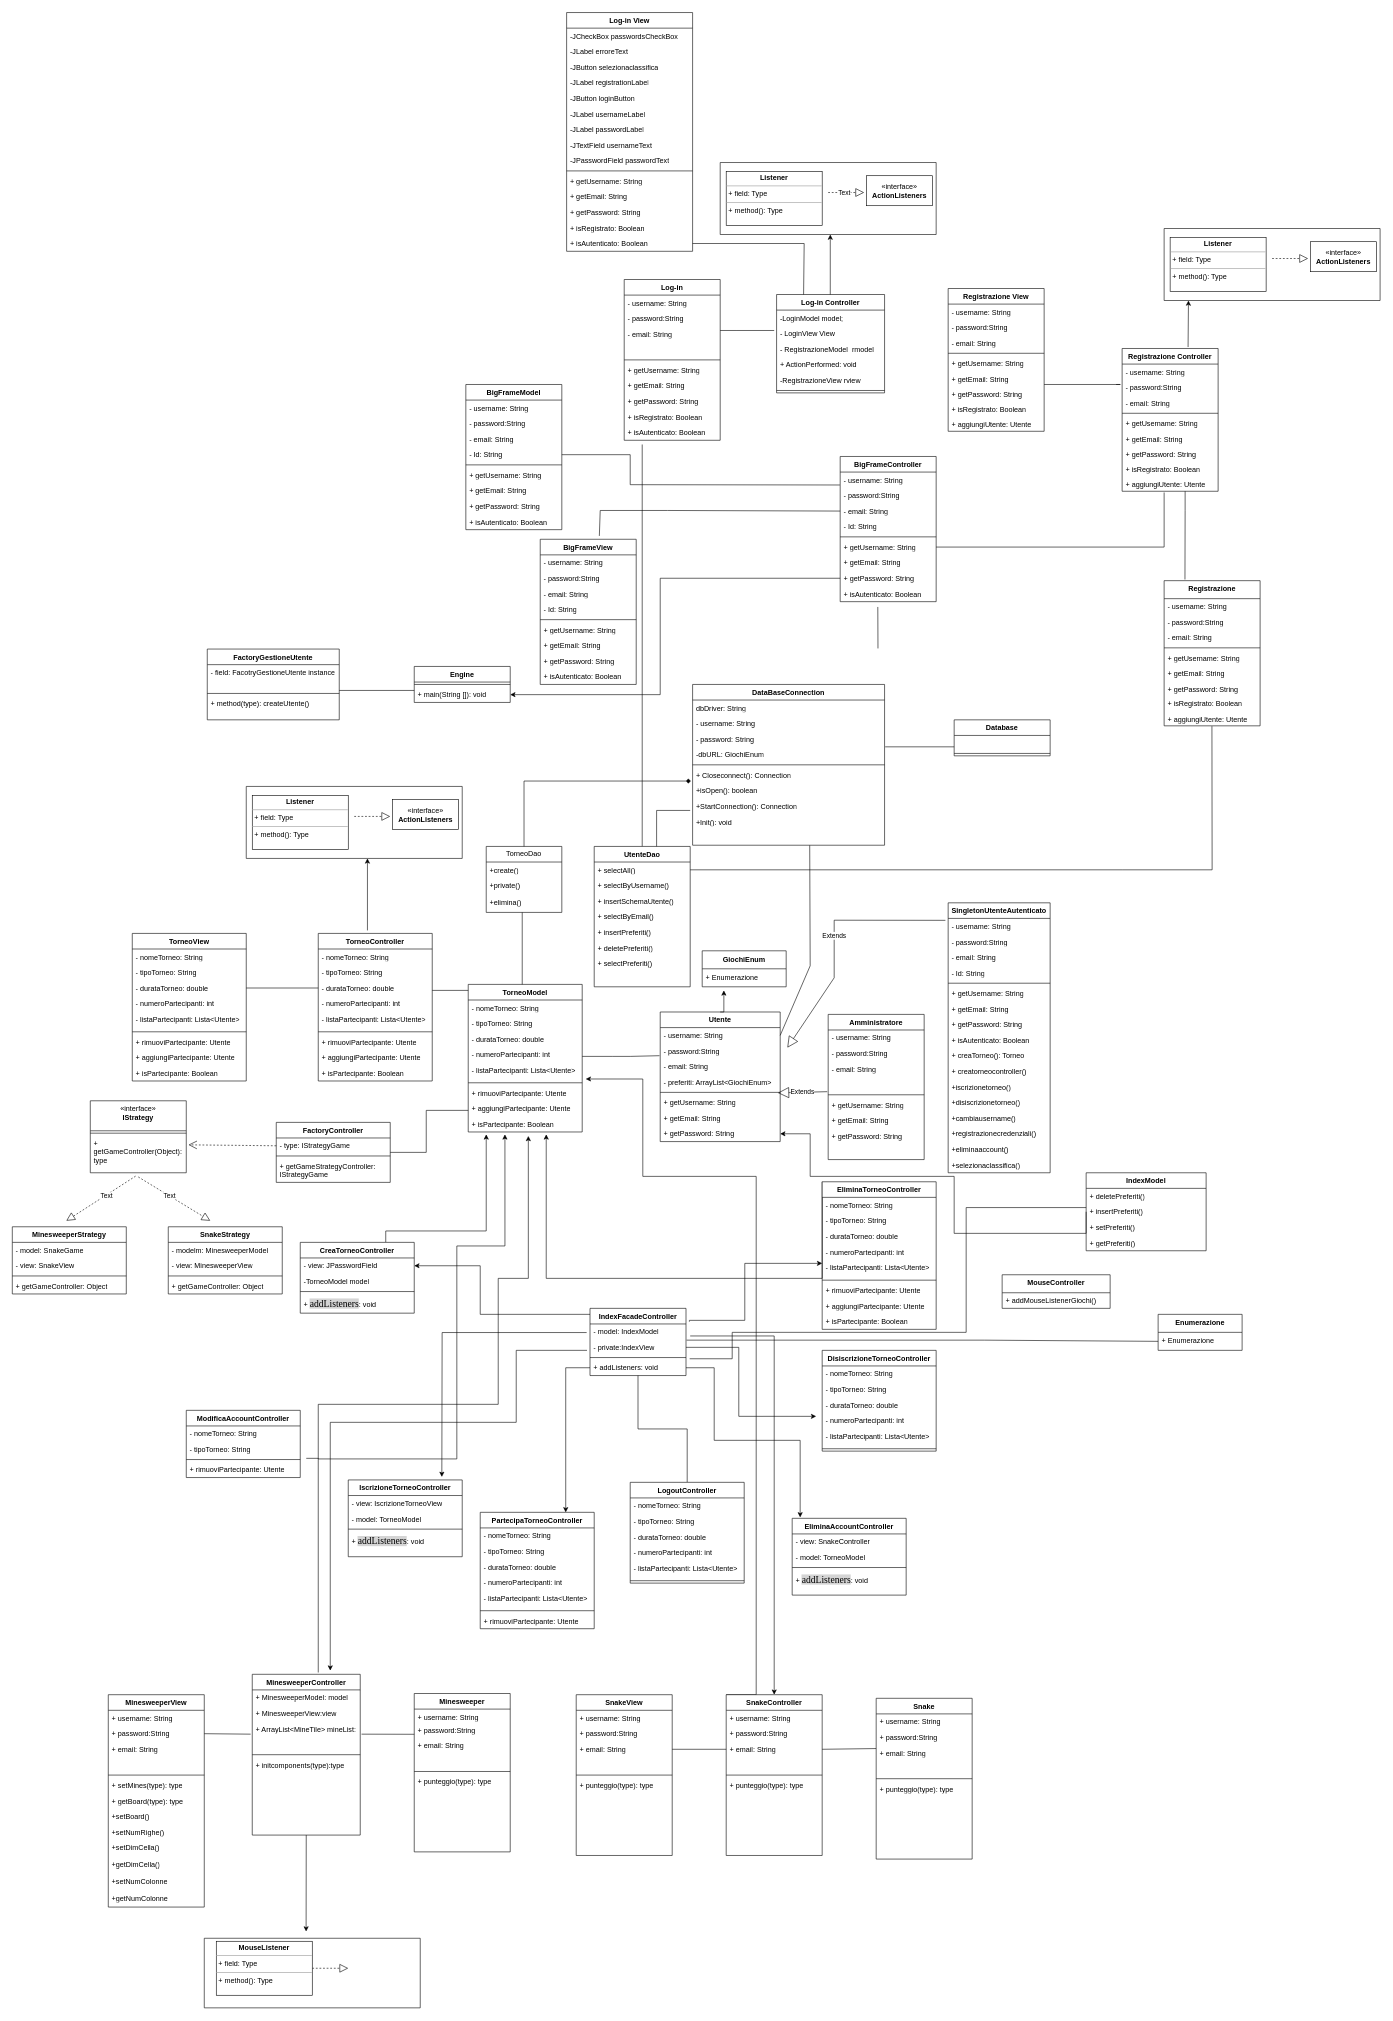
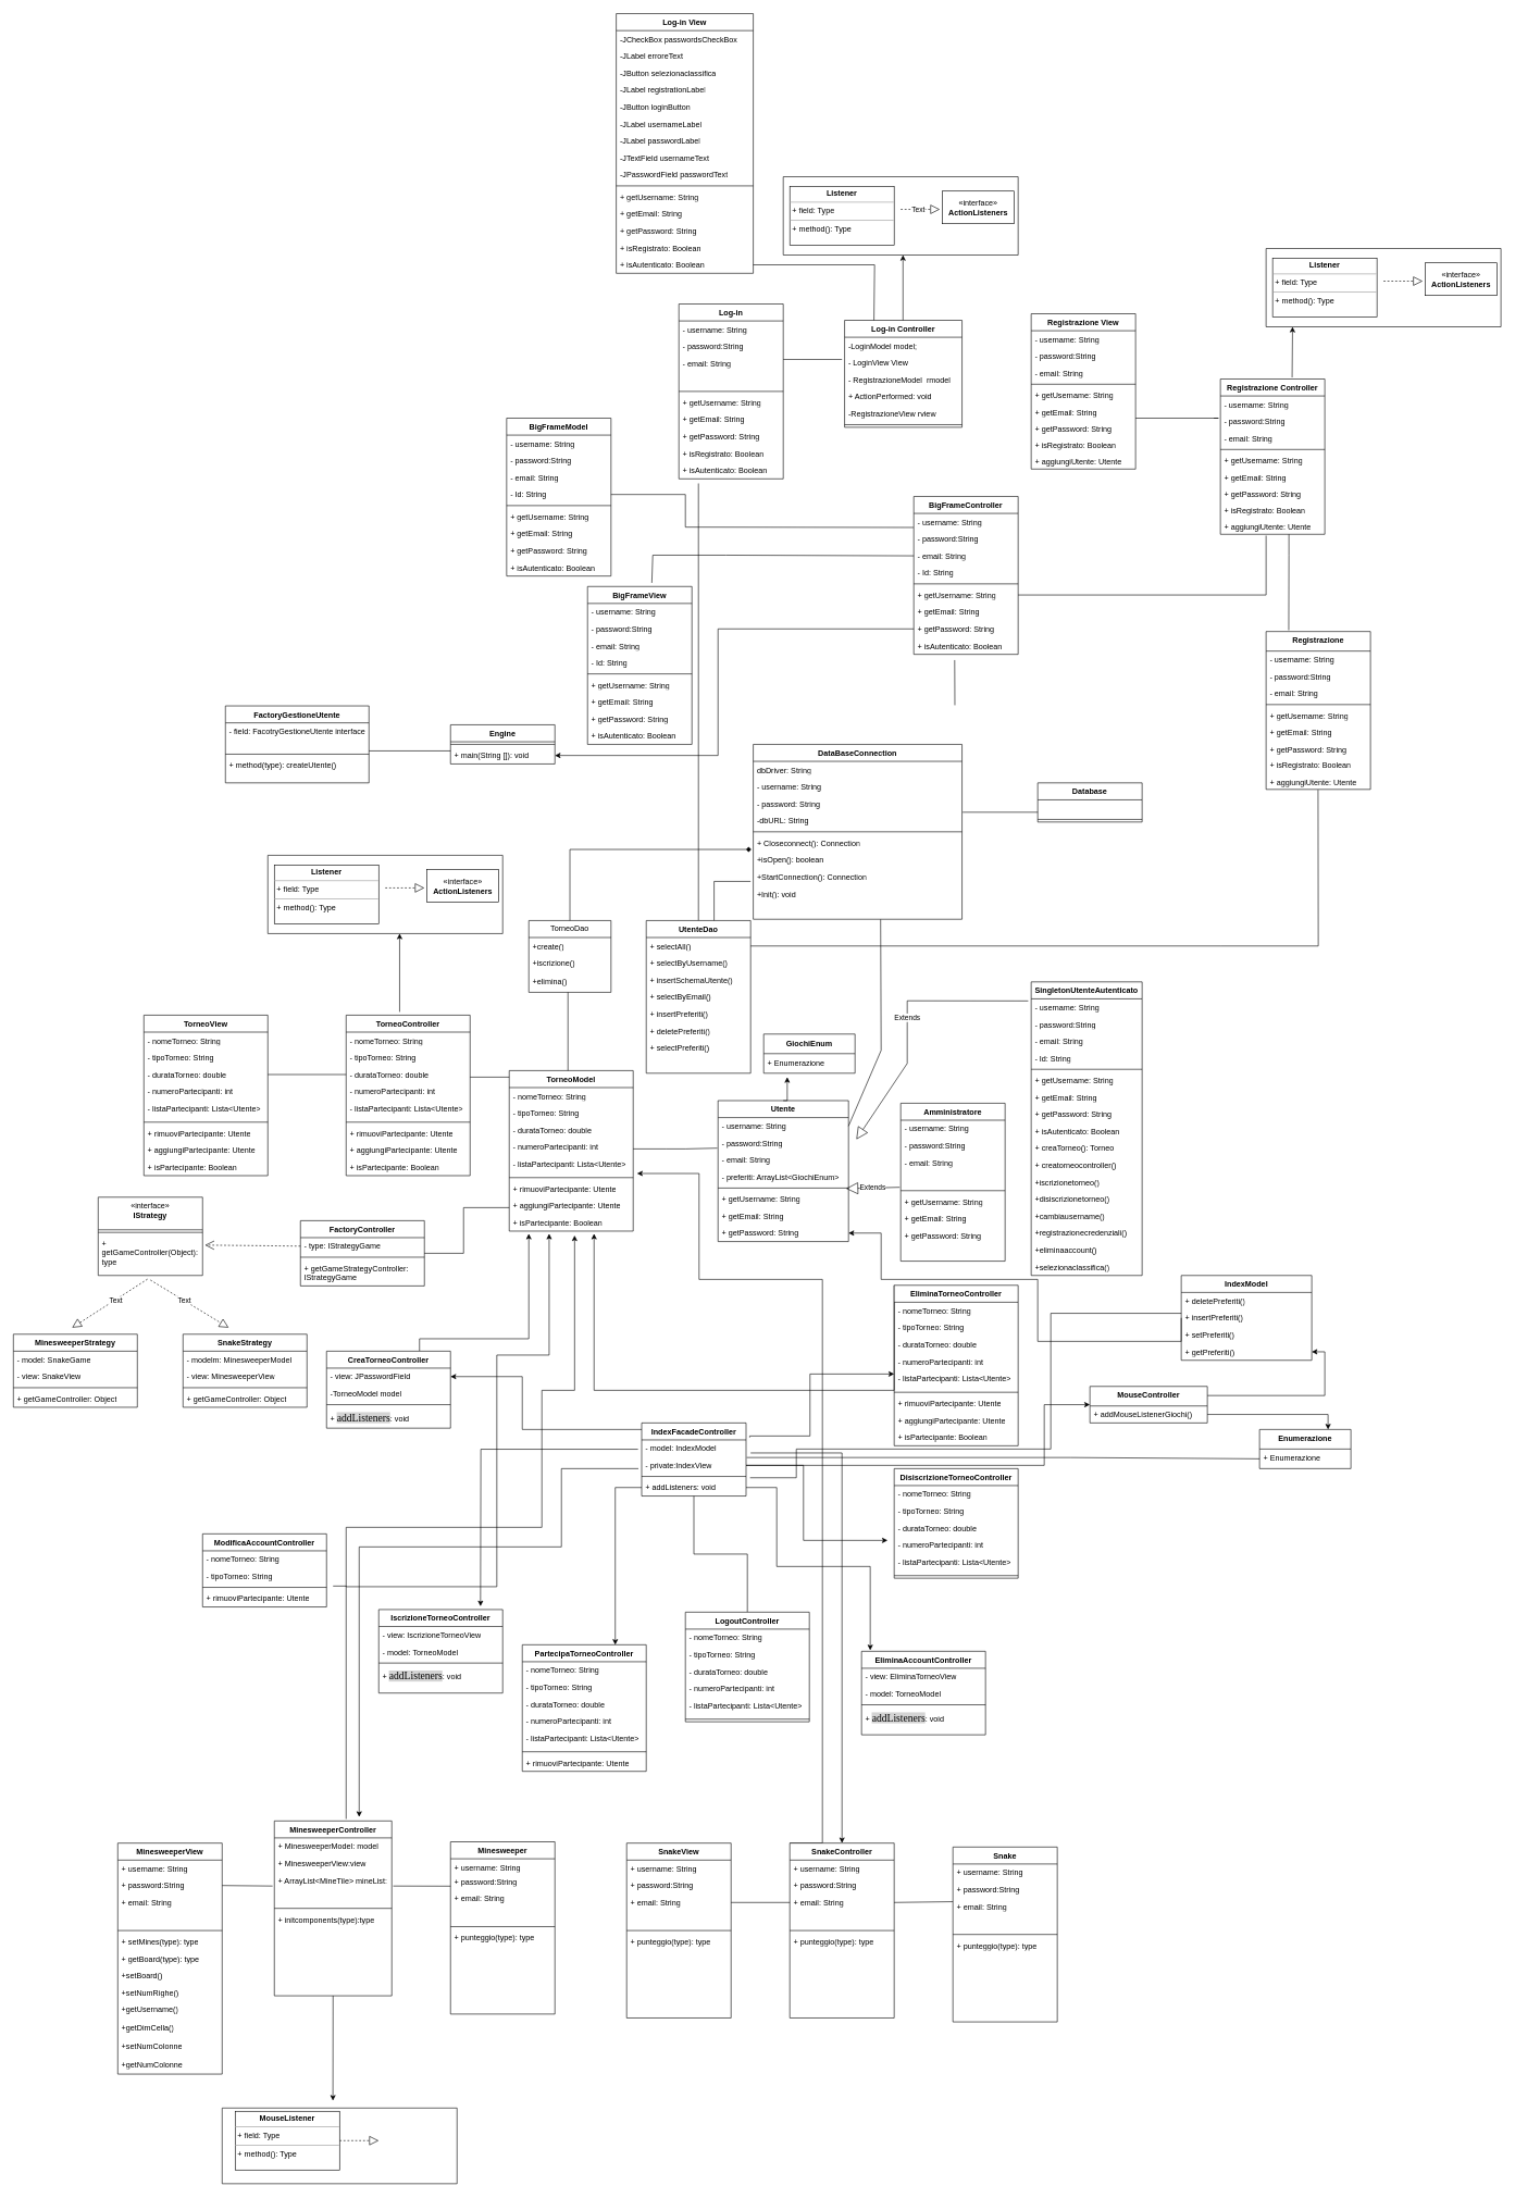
- <mxCell id="51" value="- field: FacotryGestioneUtente instance" style="text;strokeColor=none;fillColor=none;align=left;verticalAlign=top;spacingLeft=4;spacingRight=4;overflow=hidden;rotatable=0;points=[[0,0.5],[1,0.5]];portConstraint=eastwest;whiteSpace=wrap;html=1;" parent="50" vertex="1"><mxGeometry y="26" width="220" height="44" as="geometry" /></mxCell>
+ <mxCell id="51" value="- field: FacotryGestioneUtente interface" style="text;strokeColor=none;fillColor=none;align=left;verticalAlign=top;spacingLeft=4;spacingRight=4;overflow=hidden;rotatable=0;points=[[0,0.5],[1,0.5]];portConstraint=eastwest;whiteSpace=wrap;html=1;" parent="50" vertex="1"><mxGeometry y="26" width="220" height="44" as="geometry" /></mxCell>
- <mxCell id="382" value="-dbURL: GiochiEnum" style="text;strokeColor=none;fillColor=none;align=left;verticalAlign=top;spacingLeft=4;spacingRight=4;overflow=hidden;rotatable=0;points=[[0,0.5],[1,0.5]];portConstraint=eastwest;whiteSpace=wrap;html=1;" parent="378" vertex="1"><mxGeometry y="104" width="320" height="26" as="geometry" /></mxCell>
+ <mxCell id="382" value="-dbURL: String" style="text;strokeColor=none;fillColor=none;align=left;verticalAlign=top;spacingLeft=4;spacingRight=4;overflow=hidden;rotatable=0;points=[[0,0.5],[1,0.5]];portConstraint=eastwest;whiteSpace=wrap;html=1;" parent="378" vertex="1"><mxGeometry y="104" width="320" height="26" as="geometry" /></mxCell>
- <mxCell id="146" value="+private()" style="text;strokeColor=none;fillColor=none;align=left;verticalAlign=top;spacingLeft=4;spacingRight=4;overflow=hidden;rotatable=0;points=[[0,0.5],[1,0.5]];portConstraint=eastwest;whiteSpace=wrap;html=1;" parent="144" vertex="1"><mxGeometry y="52" width="126" height="28" as="geometry" /></mxCell>
+ <mxCell id="146" value="+iscrizione()" style="text;strokeColor=none;fillColor=none;align=left;verticalAlign=top;spacingLeft=4;spacingRight=4;overflow=hidden;rotatable=0;points=[[0,0.5],[1,0.5]];portConstraint=eastwest;whiteSpace=wrap;html=1;" parent="144" vertex="1"><mxGeometry y="52" width="126" height="28" as="geometry" /></mxCell>
+ <mxCell id="406" style="edgeStyle=orthogonalEdgeStyle;rounded=0;orthogonalLoop=1;jettySize=auto;html=1;exitX=1;exitY=0.25;exitDx=0;exitDy=0;entryX=1;entryY=0.5;entryDx=0;entryDy=0;" parent="1" source="407" target="417" edge="1"><mxGeometry relative="1" as="geometry" /></mxCell>
+ <mxCell id="421" style="edgeStyle=orthogonalEdgeStyle;rounded=0;orthogonalLoop=1;jettySize=auto;html=1;exitX=1;exitY=0.5;exitDx=0;exitDy=0;entryX=0.75;entryY=0;entryDx=0;entryDy=0;" parent="1" source="408" target="411" edge="1"><mxGeometry relative="1" as="geometry" /></mxCell>
+ <mxCell id="420" style="edgeStyle=orthogonalEdgeStyle;rounded=0;orthogonalLoop=1;jettySize=auto;html=1;exitX=1;exitY=0.5;exitDx=0;exitDy=0;entryX=0;entryY=0.5;entryDx=0;entryDy=0;" parent="1" source="265" target="407" edge="1"><mxGeometry relative="1" as="geometry"><Array as="points"><mxPoint x="1600" y="2245" /><mxPoint x="1600" y="2152" /></Array></mxGeometry></mxCell>
- <mxCell id="360" value="- view: SnakeController" style="text;strokeColor=none;fillColor=none;align=left;verticalAlign=top;spacingLeft=4;spacingRight=4;overflow=hidden;rotatable=0;points=[[0,0.5],[1,0.5]];portConstraint=eastwest;whiteSpace=wrap;html=1;" parent="359" vertex="1"><mxGeometry y="26" width="190" height="26" as="geometry" /></mxCell>
+ <mxCell id="360" value="- view: EliminaTorneoView" style="text;strokeColor=none;fillColor=none;align=left;verticalAlign=top;spacingLeft=4;spacingRight=4;overflow=hidden;rotatable=0;points=[[0,0.5],[1,0.5]];portConstraint=eastwest;whiteSpace=wrap;html=1;" parent="359" vertex="1"><mxGeometry y="26" width="190" height="26" as="geometry" /></mxCell>
- <mxCell id="161" value="+setDimCella()" style="text;strokeColor=none;fillColor=none;align=left;verticalAlign=top;spacingLeft=4;spacingRight=4;overflow=hidden;rotatable=0;points=[[0,0.5],[1,0.5]];portConstraint=eastwest;whiteSpace=wrap;html=1;" parent="151" vertex="1"><mxGeometry y="242" width="160" height="28" as="geometry" /></mxCell>
+ <mxCell id="161" value="+getUsername()" style="text;strokeColor=none;fillColor=none;align=left;verticalAlign=top;spacingLeft=4;spacingRight=4;overflow=hidden;rotatable=0;points=[[0,0.5],[1,0.5]];portConstraint=eastwest;whiteSpace=wrap;html=1;" parent="151" vertex="1"><mxGeometry y="242" width="160" height="28" as="geometry" /></mxCell>
